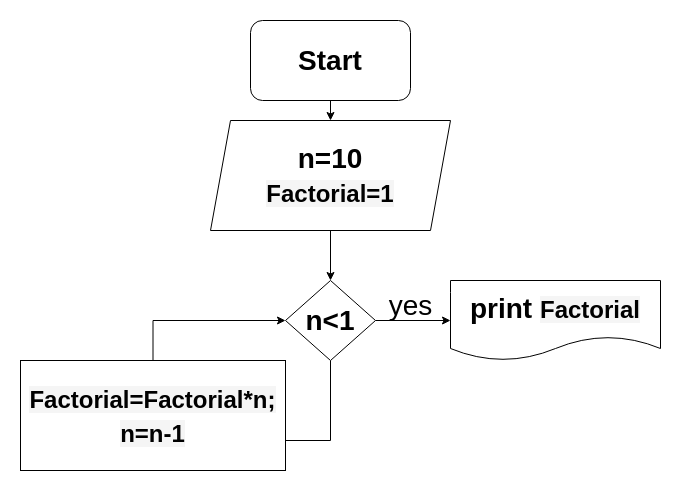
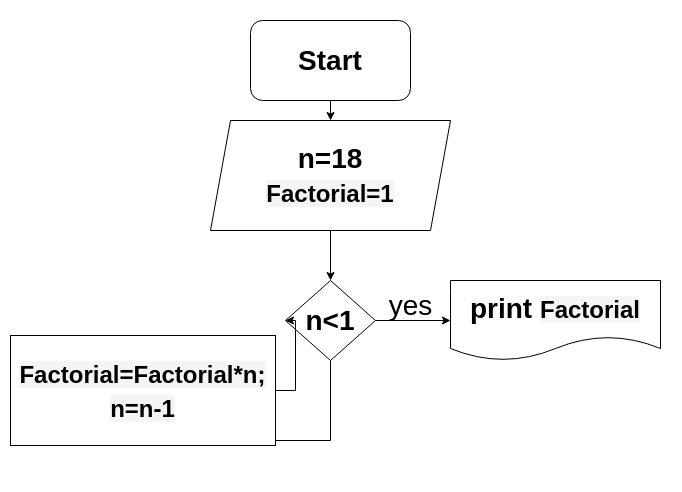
- <mxCell id="5" value="&lt;b&gt;n=10&lt;br&gt;&lt;span style=&quot;font-family: Arial, Helvetica, sans-serif; font-size: 24px; text-align: start; background-color: rgba(0, 0, 0, 0.04);&quot;&gt;Factorial=1&lt;/span&gt;&lt;/b&gt;" style="shape=parallelogram;perimeter=parallelogramPerimeter;whiteSpace=wrap;html=1;fixedSize=1;fontSize=28;" parent="1" vertex="1"><mxGeometry x="210" y="120" width="240" height="110" as="geometry" /></mxCell>
+ <mxCell id="5" value="&lt;b&gt;n=18&lt;br&gt;&lt;span style=&quot;font-family: Arial, Helvetica, sans-serif; font-size: 24px; text-align: start; background-color: rgba(0, 0, 0, 0.04);&quot;&gt;Factorial=1&lt;/span&gt;&lt;/b&gt;" style="shape=parallelogram;perimeter=parallelogramPerimeter;whiteSpace=wrap;html=1;fixedSize=1;fontSize=28;" parent="1" vertex="1"><mxGeometry x="210" y="120" width="240" height="110" as="geometry" /></mxCell>
- <mxCell id="12" value="&lt;span style=&quot;font-family: Arial, Helvetica, sans-serif; font-size: 24px; text-align: start; background-color: rgba(0, 0, 0, 0.04);&quot;&gt;&lt;b&gt;Factorial=&lt;/b&gt;&lt;/span&gt;&lt;span style=&quot;font-family: Arial, Helvetica, sans-serif; font-size: 24px; text-align: start; background-color: rgba(0, 0, 0, 0.04);&quot;&gt;&lt;b&gt;Factorial*n;&lt;br&gt;n=n-1&lt;/b&gt;&lt;br&gt;&lt;/span&gt;" style="whiteSpace=wrap;html=1;fontSize=28;" parent="1" vertex="1"><mxGeometry x="20" y="360" width="265" height="110" as="geometry" /></mxCell>
+ <mxCell id="12" value="&lt;span style=&quot;font-family: Arial, Helvetica, sans-serif; font-size: 24px; text-align: start; background-color: rgba(0, 0, 0, 0.04);&quot;&gt;&lt;b&gt;Factorial=&lt;/b&gt;&lt;/span&gt;&lt;span style=&quot;font-family: Arial, Helvetica, sans-serif; font-size: 24px; text-align: start; background-color: rgba(0, 0, 0, 0.04);&quot;&gt;&lt;b&gt;Factorial*n;&lt;br&gt;n=n-1&lt;/b&gt;&lt;br&gt;&lt;/span&gt;" style="whiteSpace=wrap;html=1;fontSize=28;" parent="1" vertex="1"><mxGeometry x="10" y="335" width="265" height="110" as="geometry" /></mxCell>
